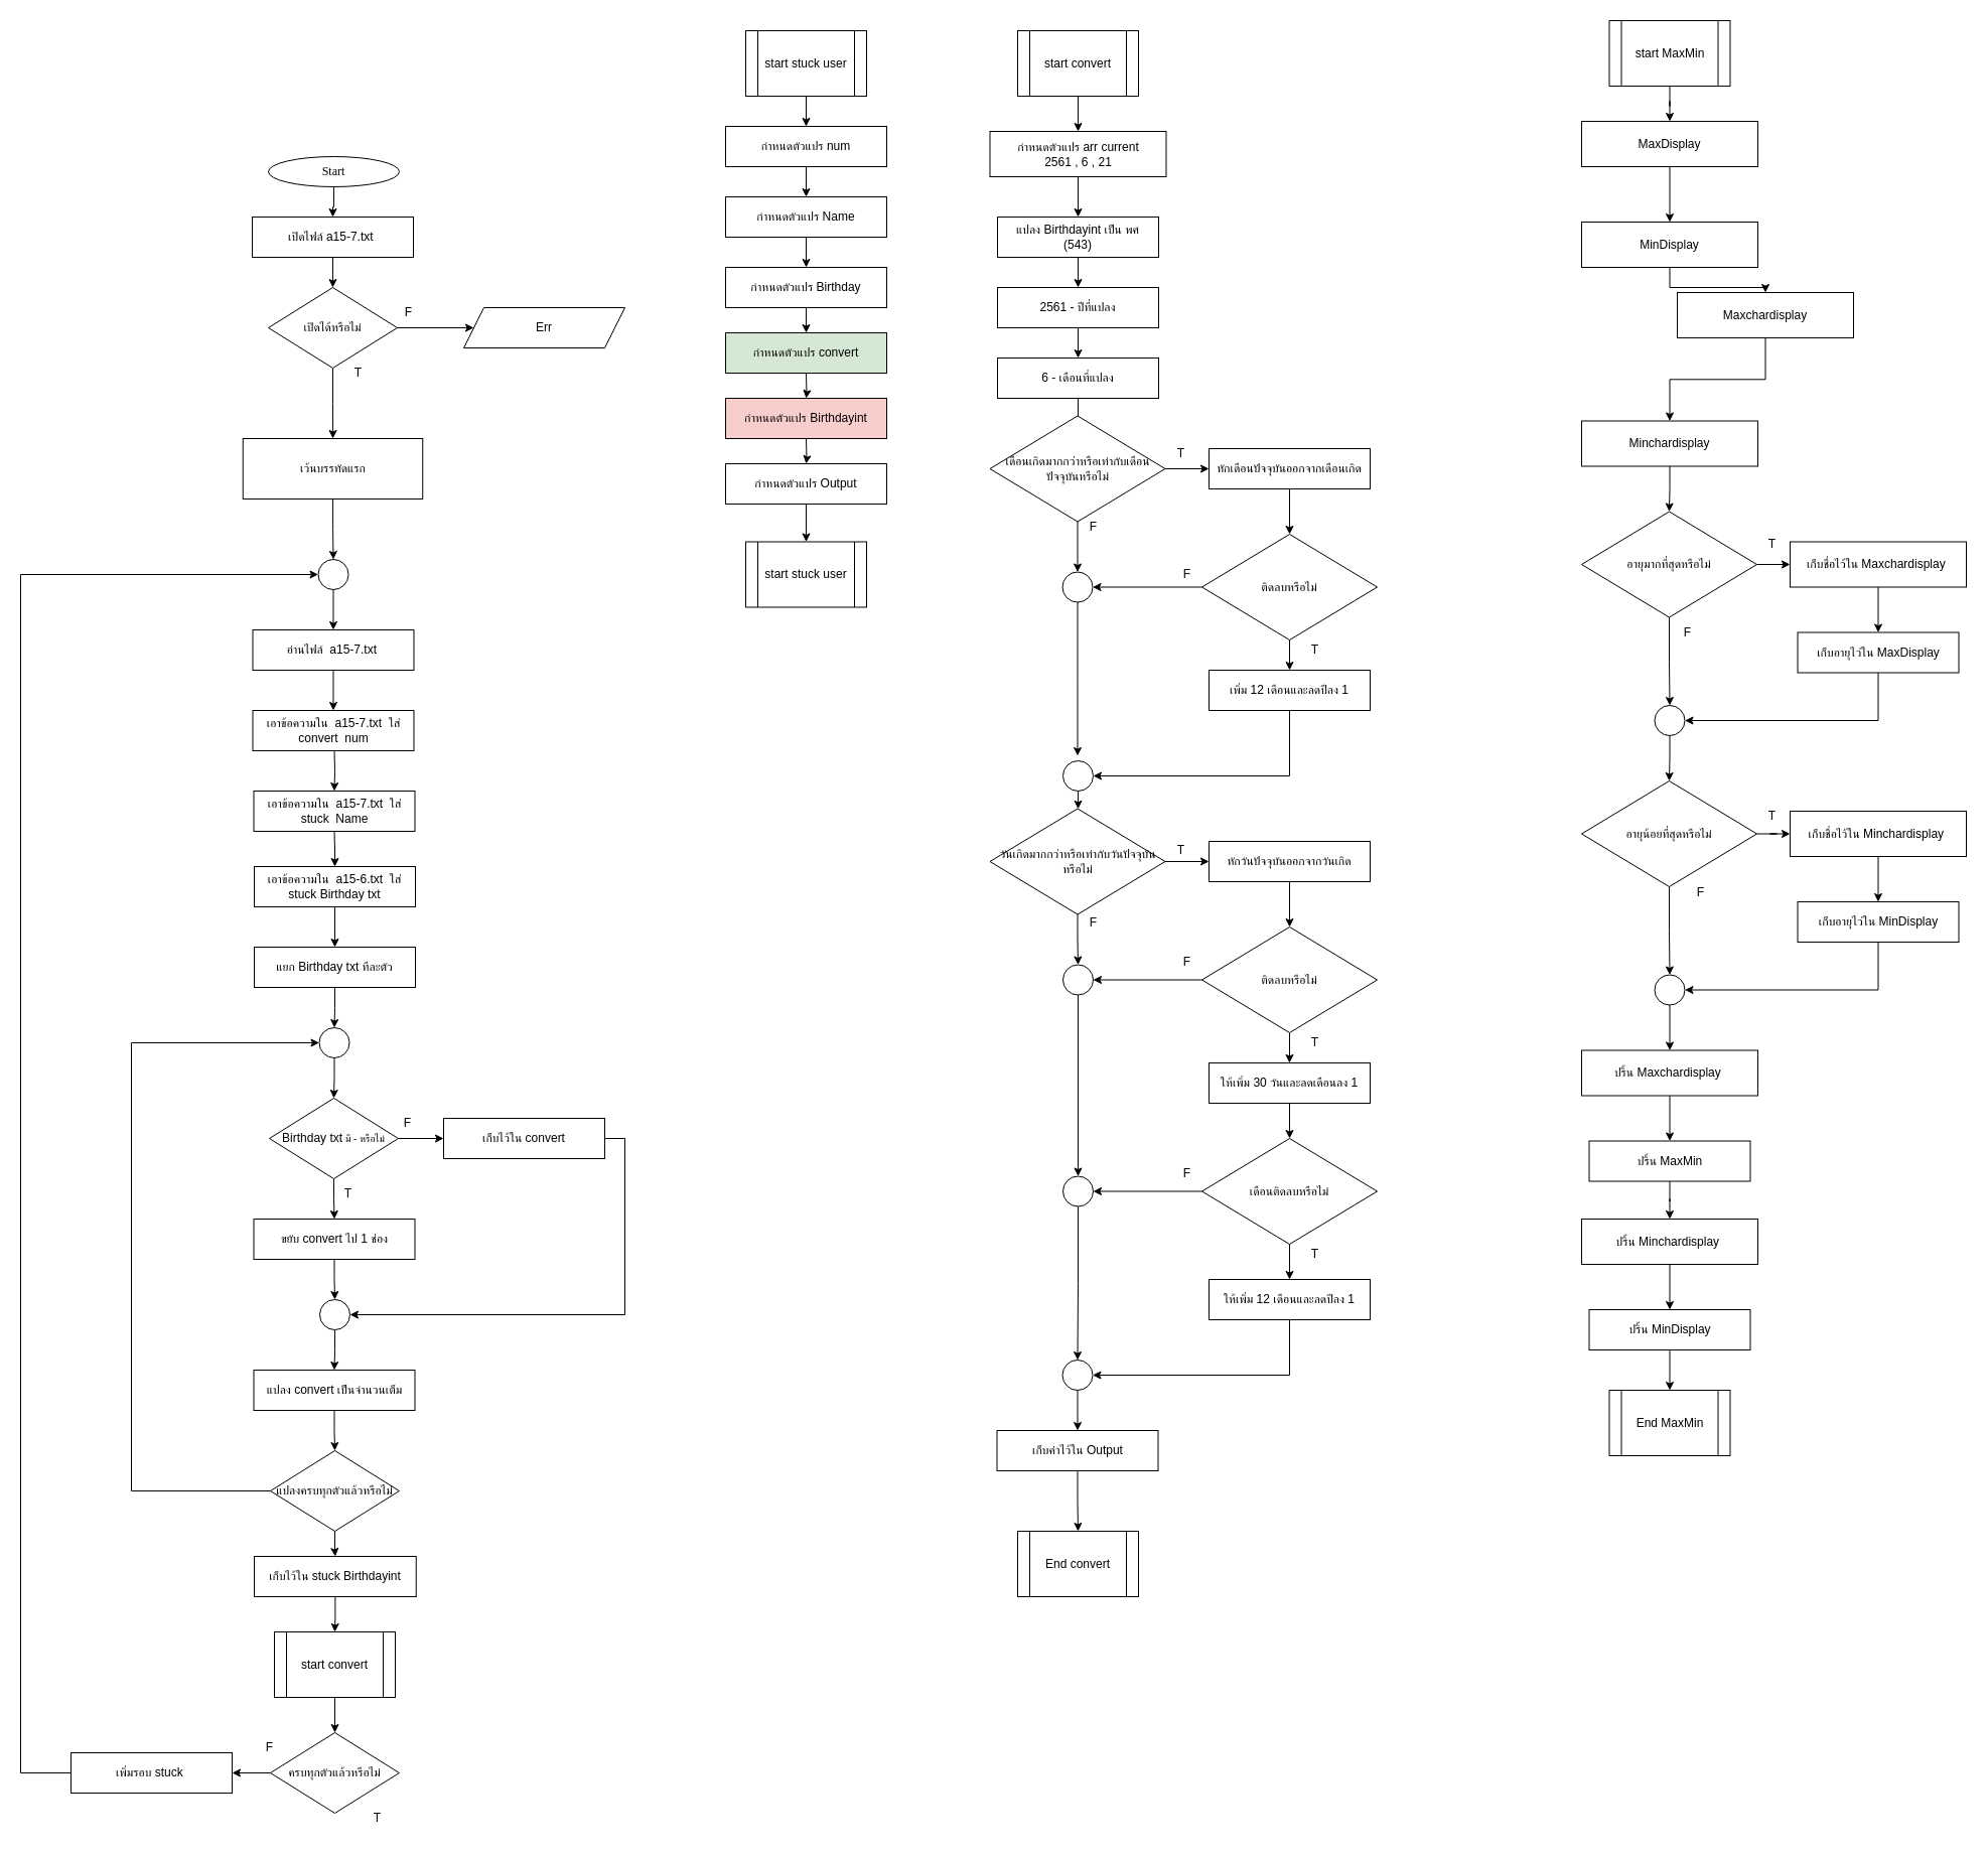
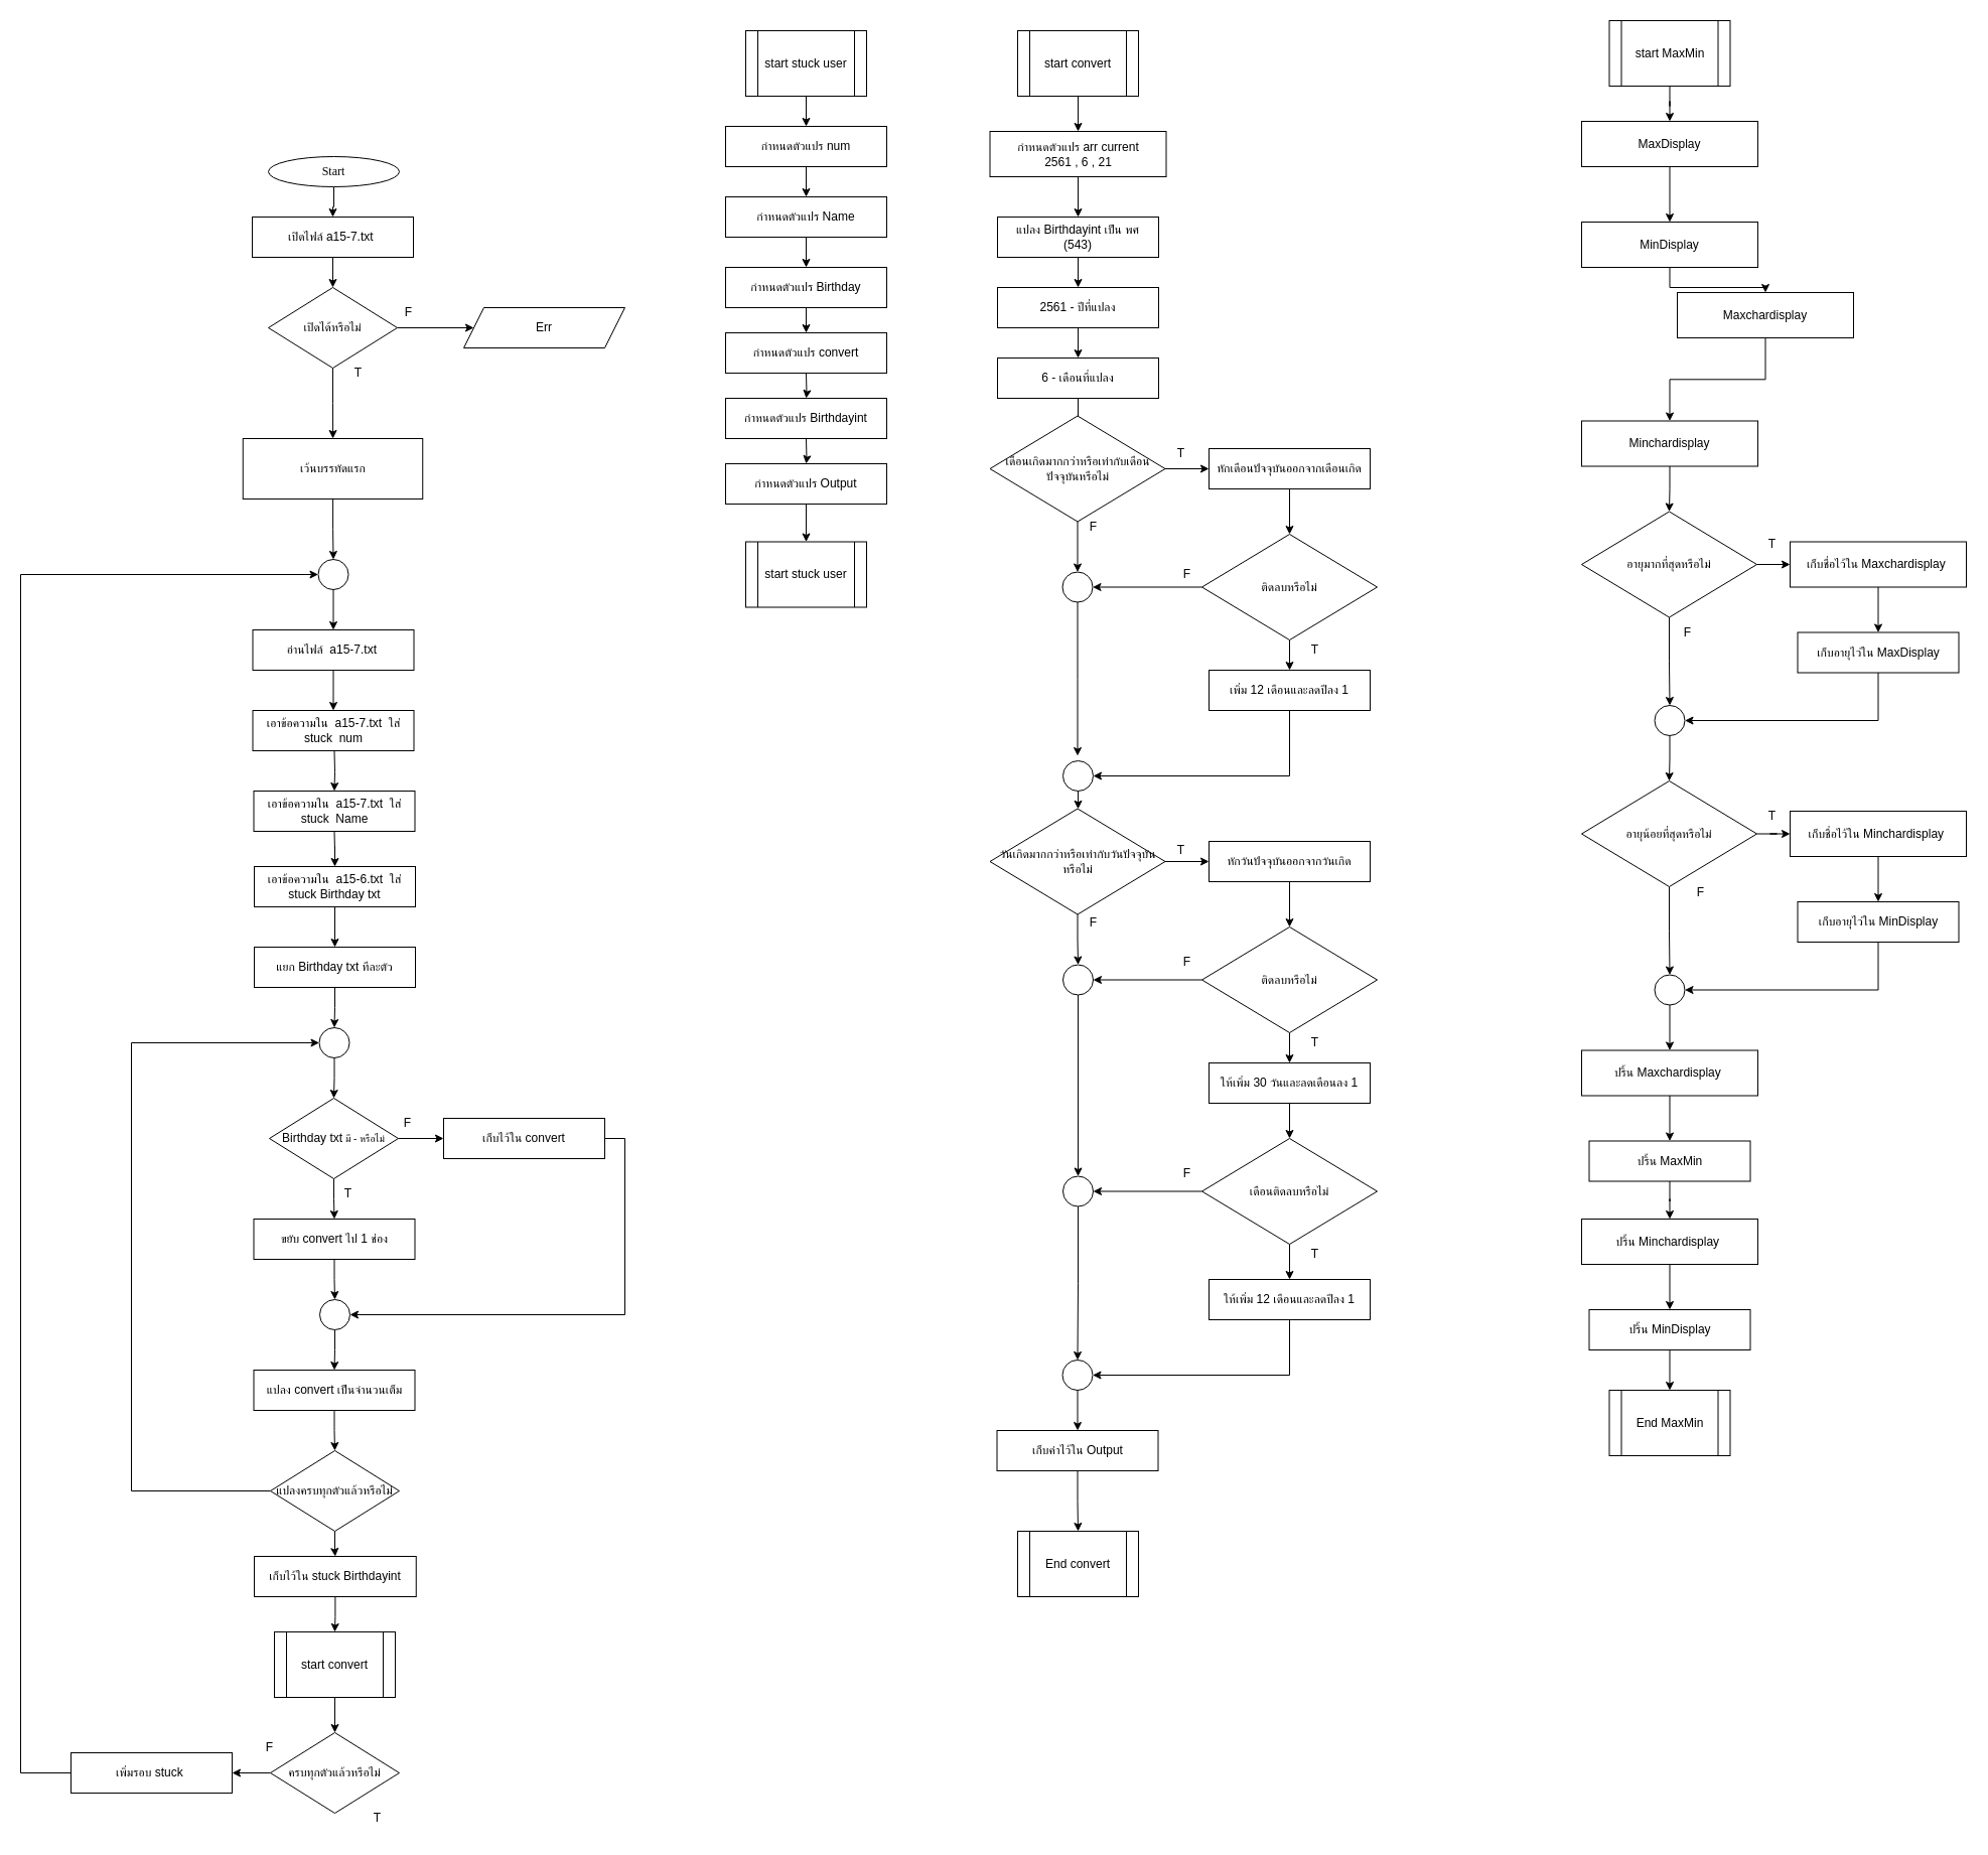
- <mxCell id="36" value="กำหนดตัวแปร convert" style="rounded=0;whiteSpace=wrap;html=1;fillColor=#d5e8d4;" parent="1" vertex="1"><mxGeometry x="720" y="330" width="160" height="40" as="geometry" /></mxCell>
+ <mxCell id="36" value="กำหนดตัวแปร convert" style="rounded=0;whiteSpace=wrap;html=1;" parent="1" vertex="1"><mxGeometry x="720" y="330" width="160" height="40" as="geometry" /></mxCell>
- <mxCell id="38" value="กำหนดตัวแปร Birthdayint" style="rounded=0;whiteSpace=wrap;html=1;fillColor=#f8cecc;" parent="1" vertex="1"><mxGeometry x="720" y="395" width="160" height="40" as="geometry" /></mxCell>
+ <mxCell id="38" value="กำหนดตัวแปร Birthdayint" style="rounded=0;whiteSpace=wrap;html=1;" parent="1" vertex="1"><mxGeometry x="720" y="395" width="160" height="40" as="geometry" /></mxCell>
- <mxCell id="16" value="เอาข้อความใน&amp;nbsp;&amp;nbsp;a15-7.txt&amp;nbsp; ใส่ convert&amp;nbsp; num" style="rounded=0;whiteSpace=wrap;html=1;" parent="1" vertex="1"><mxGeometry x="250.5" y="705" width="160" height="40" as="geometry" /></mxCell>
+ <mxCell id="16" value="เอาข้อความใน&amp;nbsp;&amp;nbsp;a15-7.txt&amp;nbsp; ใส่ stuck&amp;nbsp; num" style="rounded=0;whiteSpace=wrap;html=1;" parent="1" vertex="1"><mxGeometry x="250.5" y="705" width="160" height="40" as="geometry" /></mxCell>
